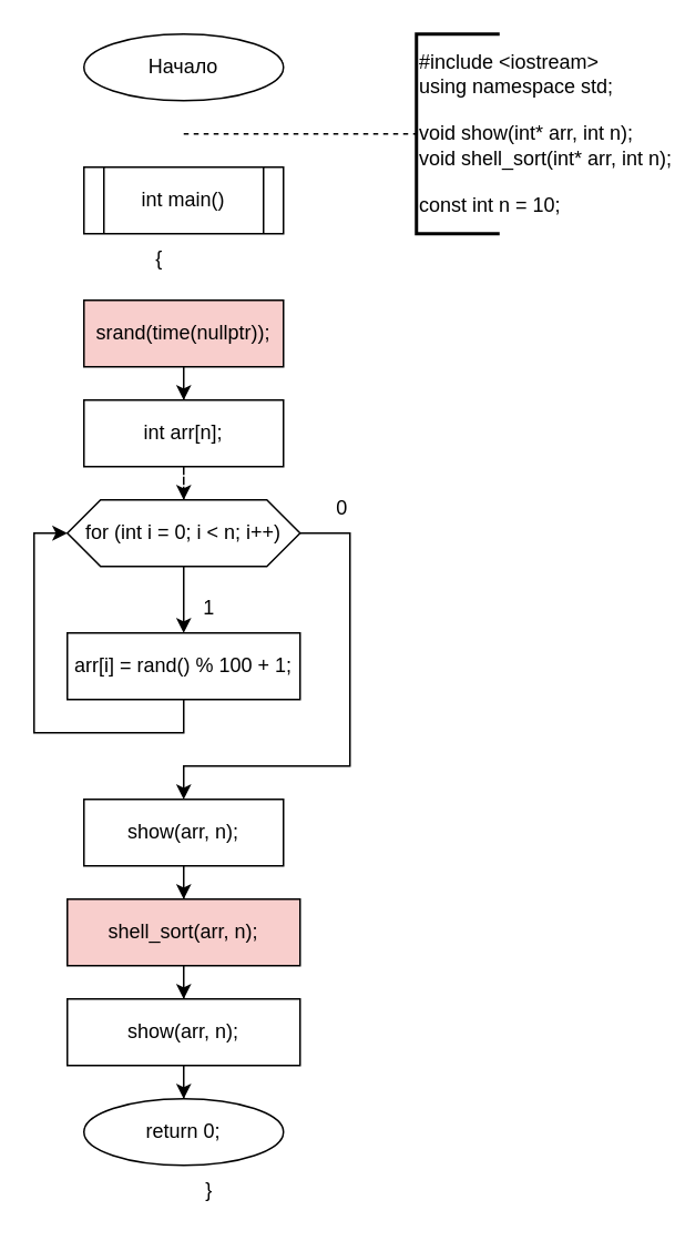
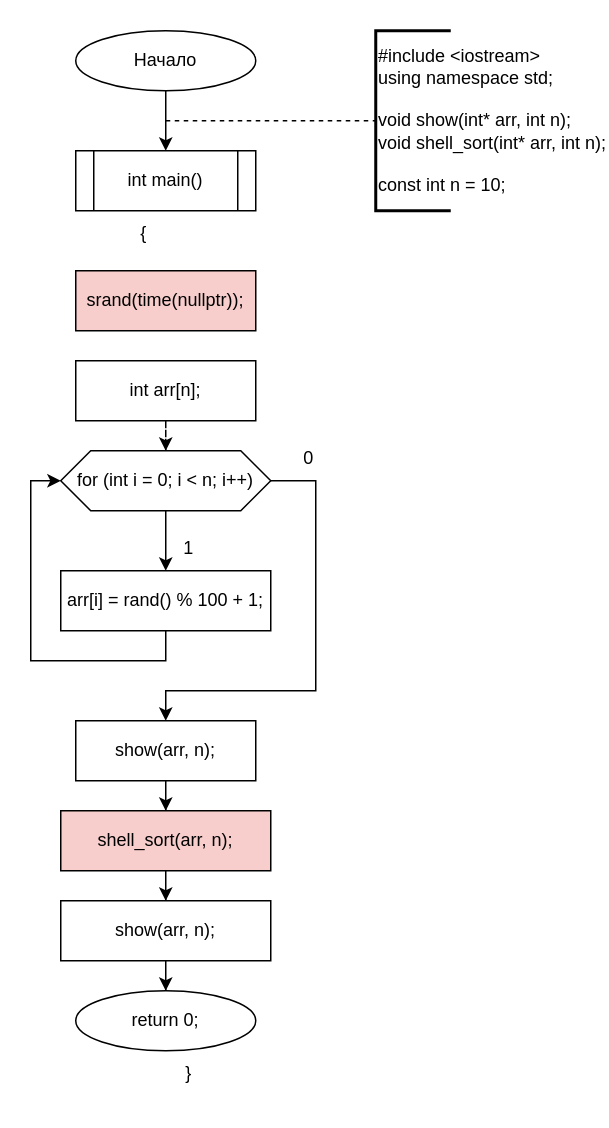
+ <mxCell id="2" value="" style="edgeStyle=orthogonalEdgeStyle;rounded=0;orthogonalLoop=1;jettySize=auto;html=1;" edge="1" parent="1" source="3" target="4"><mxGeometry relative="1" as="geometry" /></mxCell>
- <mxCell id="7" value="" style="edgeStyle=orthogonalEdgeStyle;rounded=0;orthogonalLoop=1;jettySize=auto;html=1;" edge="1" parent="1" source="8" target="11"><mxGeometry relative="1" as="geometry" /></mxCell>
